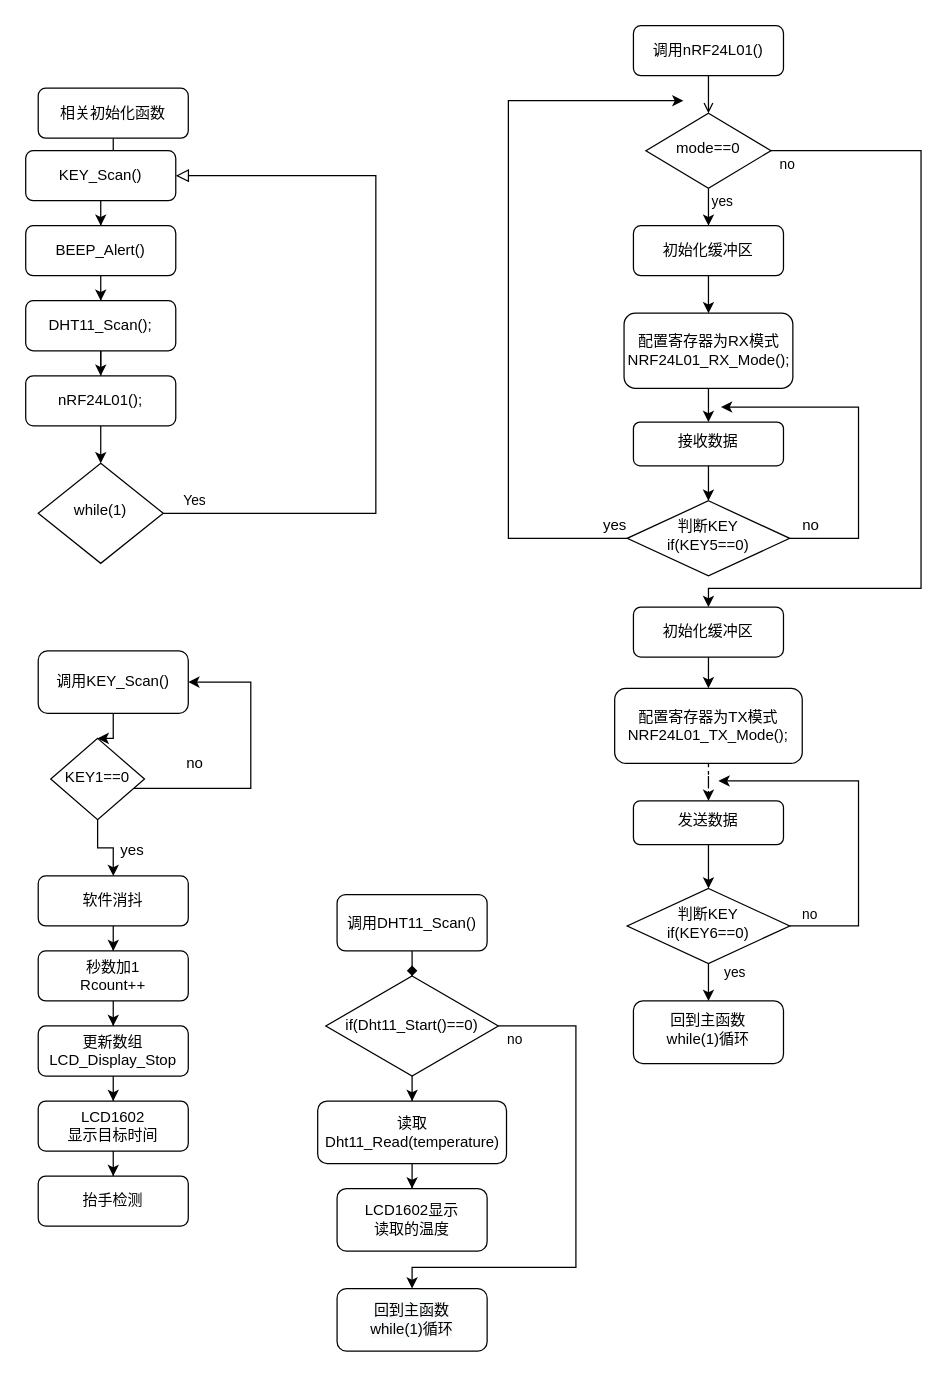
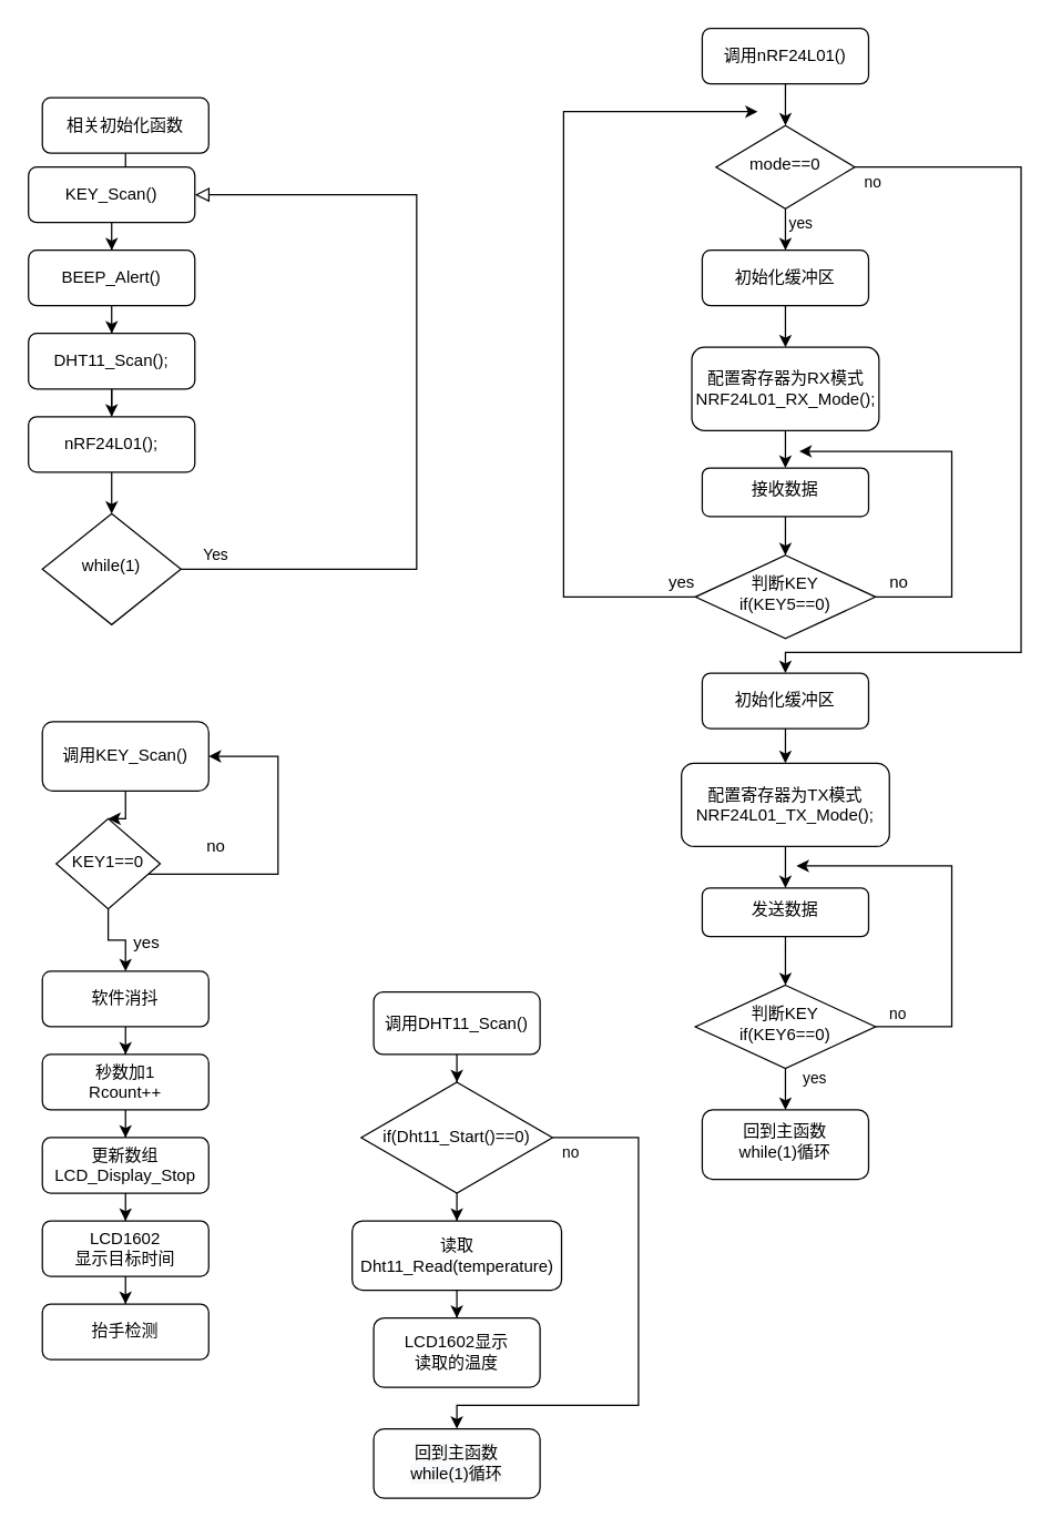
- <mxCell id="31" value="" style="edgeStyle=orthogonalEdgeStyle;rounded=0;orthogonalLoop=1;jettySize=auto;html=1;entryX=0.5;entryY=0;entryDx=0;entryDy=0;endArrow=open;" parent="1" source="32" target="39" edge="1"><mxGeometry relative="1" as="geometry"><mxPoint x="566" y="120" as="targetPoint" /></mxGeometry></mxCell>
+ <mxCell id="31" value="" style="edgeStyle=orthogonalEdgeStyle;rounded=0;orthogonalLoop=1;jettySize=auto;html=1;entryX=0.5;entryY=0;entryDx=0;entryDy=0;" parent="1" source="32" target="39" edge="1"><mxGeometry relative="1" as="geometry"><mxPoint x="566" y="120" as="targetPoint" /></mxGeometry></mxCell>
- <mxCell id="51" value="" style="edgeStyle=orthogonalEdgeStyle;rounded=0;orthogonalLoop=1;jettySize=auto;html=1;entryX=0.5;entryY=0;entryDx=0;entryDy=0;dashed=1;" edge="1" parent="1" source="52" target="54"><mxGeometry relative="1" as="geometry"><mxPoint x="566" y="725" as="targetPoint" /></mxGeometry></mxCell>
+ <mxCell id="51" value="" style="edgeStyle=orthogonalEdgeStyle;rounded=0;orthogonalLoop=1;jettySize=auto;html=1;entryX=0.5;entryY=0;entryDx=0;entryDy=0;" edge="1" parent="1" source="52" target="54"><mxGeometry relative="1" as="geometry"><mxPoint x="566" y="725" as="targetPoint" /></mxGeometry></mxCell>
- <mxCell id="61" style="edgeStyle=orthogonalEdgeStyle;rounded=0;orthogonalLoop=1;jettySize=auto;html=1;entryX=0.5;entryY=0;entryDx=0;entryDy=0;endArrow=diamond;" edge="1" parent="1" source="62" target="68"><mxGeometry relative="1" as="geometry"><mxPoint x="329" y="780" as="targetPoint" /></mxGeometry></mxCell>
+ <mxCell id="61" style="edgeStyle=orthogonalEdgeStyle;rounded=0;orthogonalLoop=1;jettySize=auto;html=1;entryX=0.5;entryY=0;entryDx=0;entryDy=0;" edge="1" parent="1" source="62" target="68"><mxGeometry relative="1" as="geometry"><mxPoint x="329" y="780" as="targetPoint" /></mxGeometry></mxCell>
